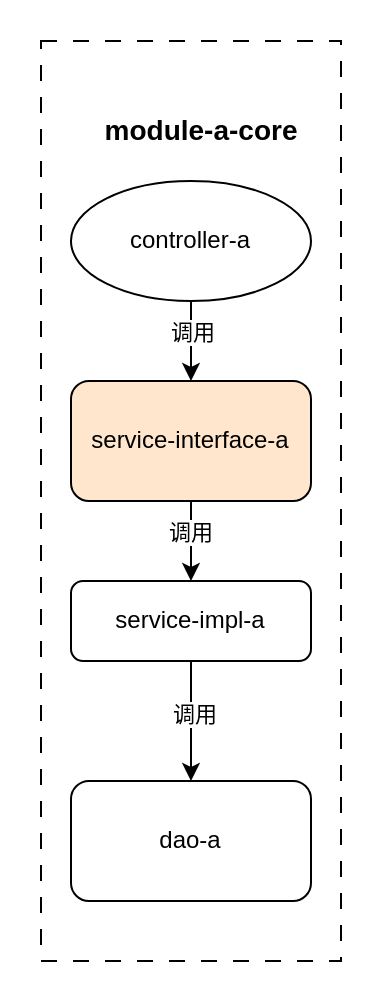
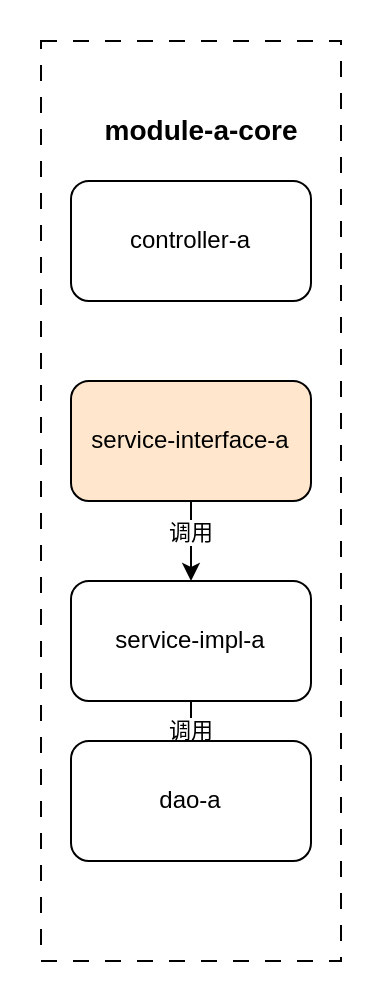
- <mxCell id="5" value="&lt;span style=&quot;background-color: transparent; color: light-dark(rgb(0, 0, 0), rgb(255, 255, 255));&quot;&gt;controller-a&lt;/span&gt;" style="ellipse;whiteSpace=wrap;html=1;" vertex="1" parent="1"><mxGeometry x="35" y="90" width="120" height="60" as="geometry" /></mxCell>
+ <mxCell id="5" value="&lt;span style=&quot;background-color: transparent; color: light-dark(rgb(0, 0, 0), rgb(255, 255, 255));&quot;&gt;controller-a&lt;/span&gt;" style="rounded=1;whiteSpace=wrap;html=1;" vertex="1" parent="1"><mxGeometry x="35" y="90" width="120" height="60" as="geometry" /></mxCell>
- <mxCell id="3" style="edgeStyle=orthogonalEdgeStyle;rounded=0;orthogonalLoop=1;jettySize=auto;html=1;exitX=0.5;exitY=1;exitDx=0;exitDy=0;" edge="1" parent="1" source="5" target="8"><mxGeometry relative="1" as="geometry" /></mxCell>
- <mxCell id="4" value="调用" style="edgeLabel;html=1;align=center;verticalAlign=middle;resizable=0;points=[];" vertex="1" connectable="0" parent="3"><mxGeometry x="-0.226" relative="1" as="geometry"><mxPoint as="offset" /></mxGeometry></mxCell>
- <mxCell id="11" value="&lt;span style=&quot;background-color: transparent; color: light-dark(rgb(0, 0, 0), rgb(255, 255, 255));&quot;&gt;service-impl-a&lt;/span&gt;" style="rounded=1;whiteSpace=wrap;html=1;" vertex="1" parent="1"><mxGeometry x="35" y="290" width="120" height="40" as="geometry" /></mxCell>
+ <mxCell id="11" value="&lt;span style=&quot;background-color: transparent; color: light-dark(rgb(0, 0, 0), rgb(255, 255, 255));&quot;&gt;service-impl-a&lt;/span&gt;" style="rounded=1;whiteSpace=wrap;html=1;" vertex="1" parent="1"><mxGeometry x="35" y="290" width="120" height="60" as="geometry" /></mxCell>
- <mxCell id="13" value="&lt;span style=&quot;background-color: transparent; color: light-dark(rgb(0, 0, 0), rgb(255, 255, 255));&quot;&gt;dao-a&lt;/span&gt;" style="rounded=1;whiteSpace=wrap;html=1;" vertex="1" parent="1"><mxGeometry x="35" y="390" width="120" height="60" as="geometry" /></mxCell>
+ <mxCell id="13" value="&lt;span style=&quot;background-color: transparent; color: light-dark(rgb(0, 0, 0), rgb(255, 255, 255));&quot;&gt;dao-a&lt;/span&gt;" style="rounded=1;whiteSpace=wrap;html=1;" vertex="1" parent="1"><mxGeometry x="35" y="370" width="120" height="60" as="geometry" /></mxCell>
